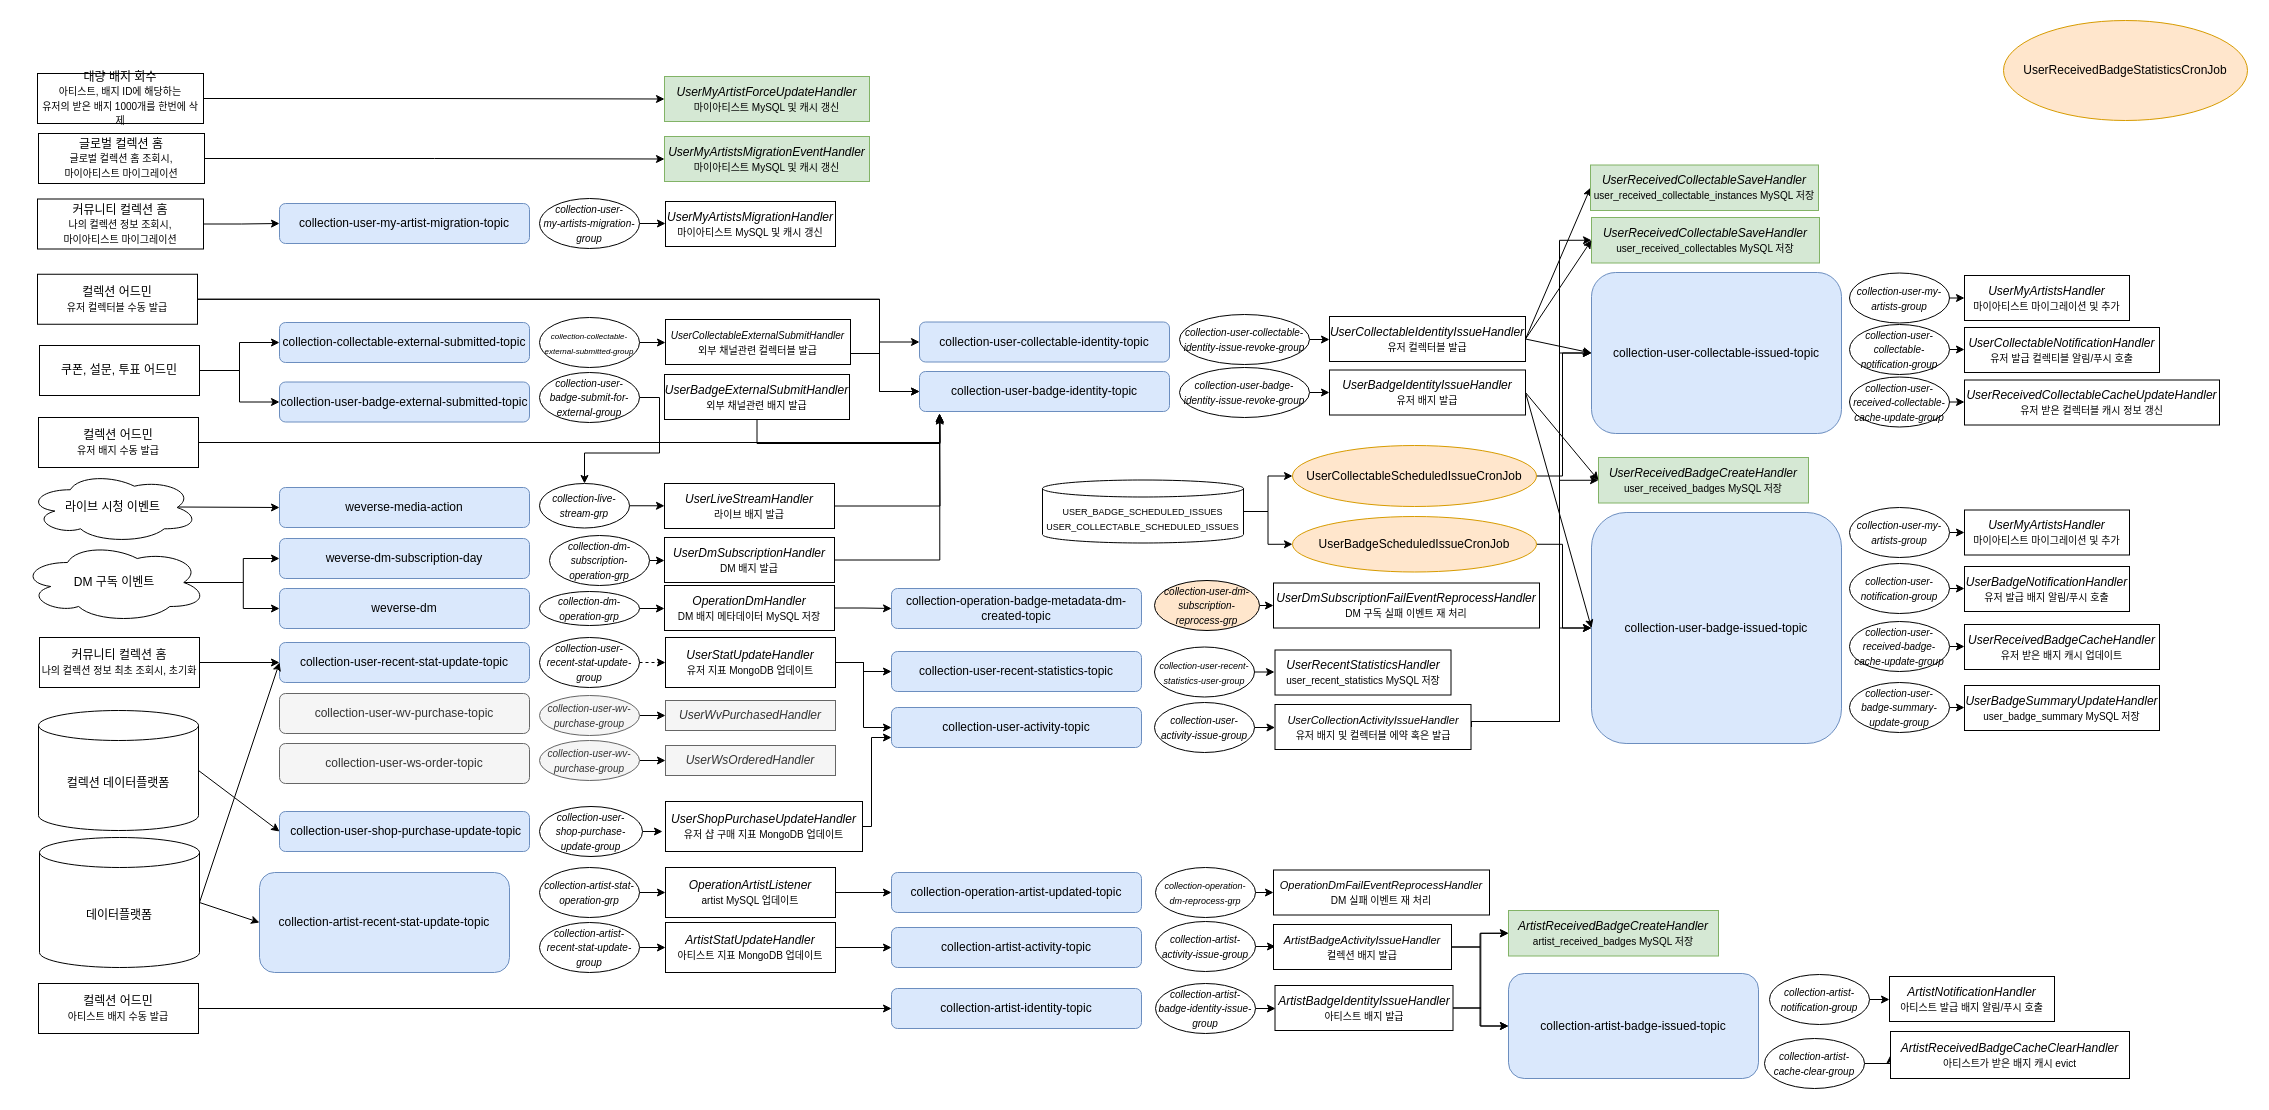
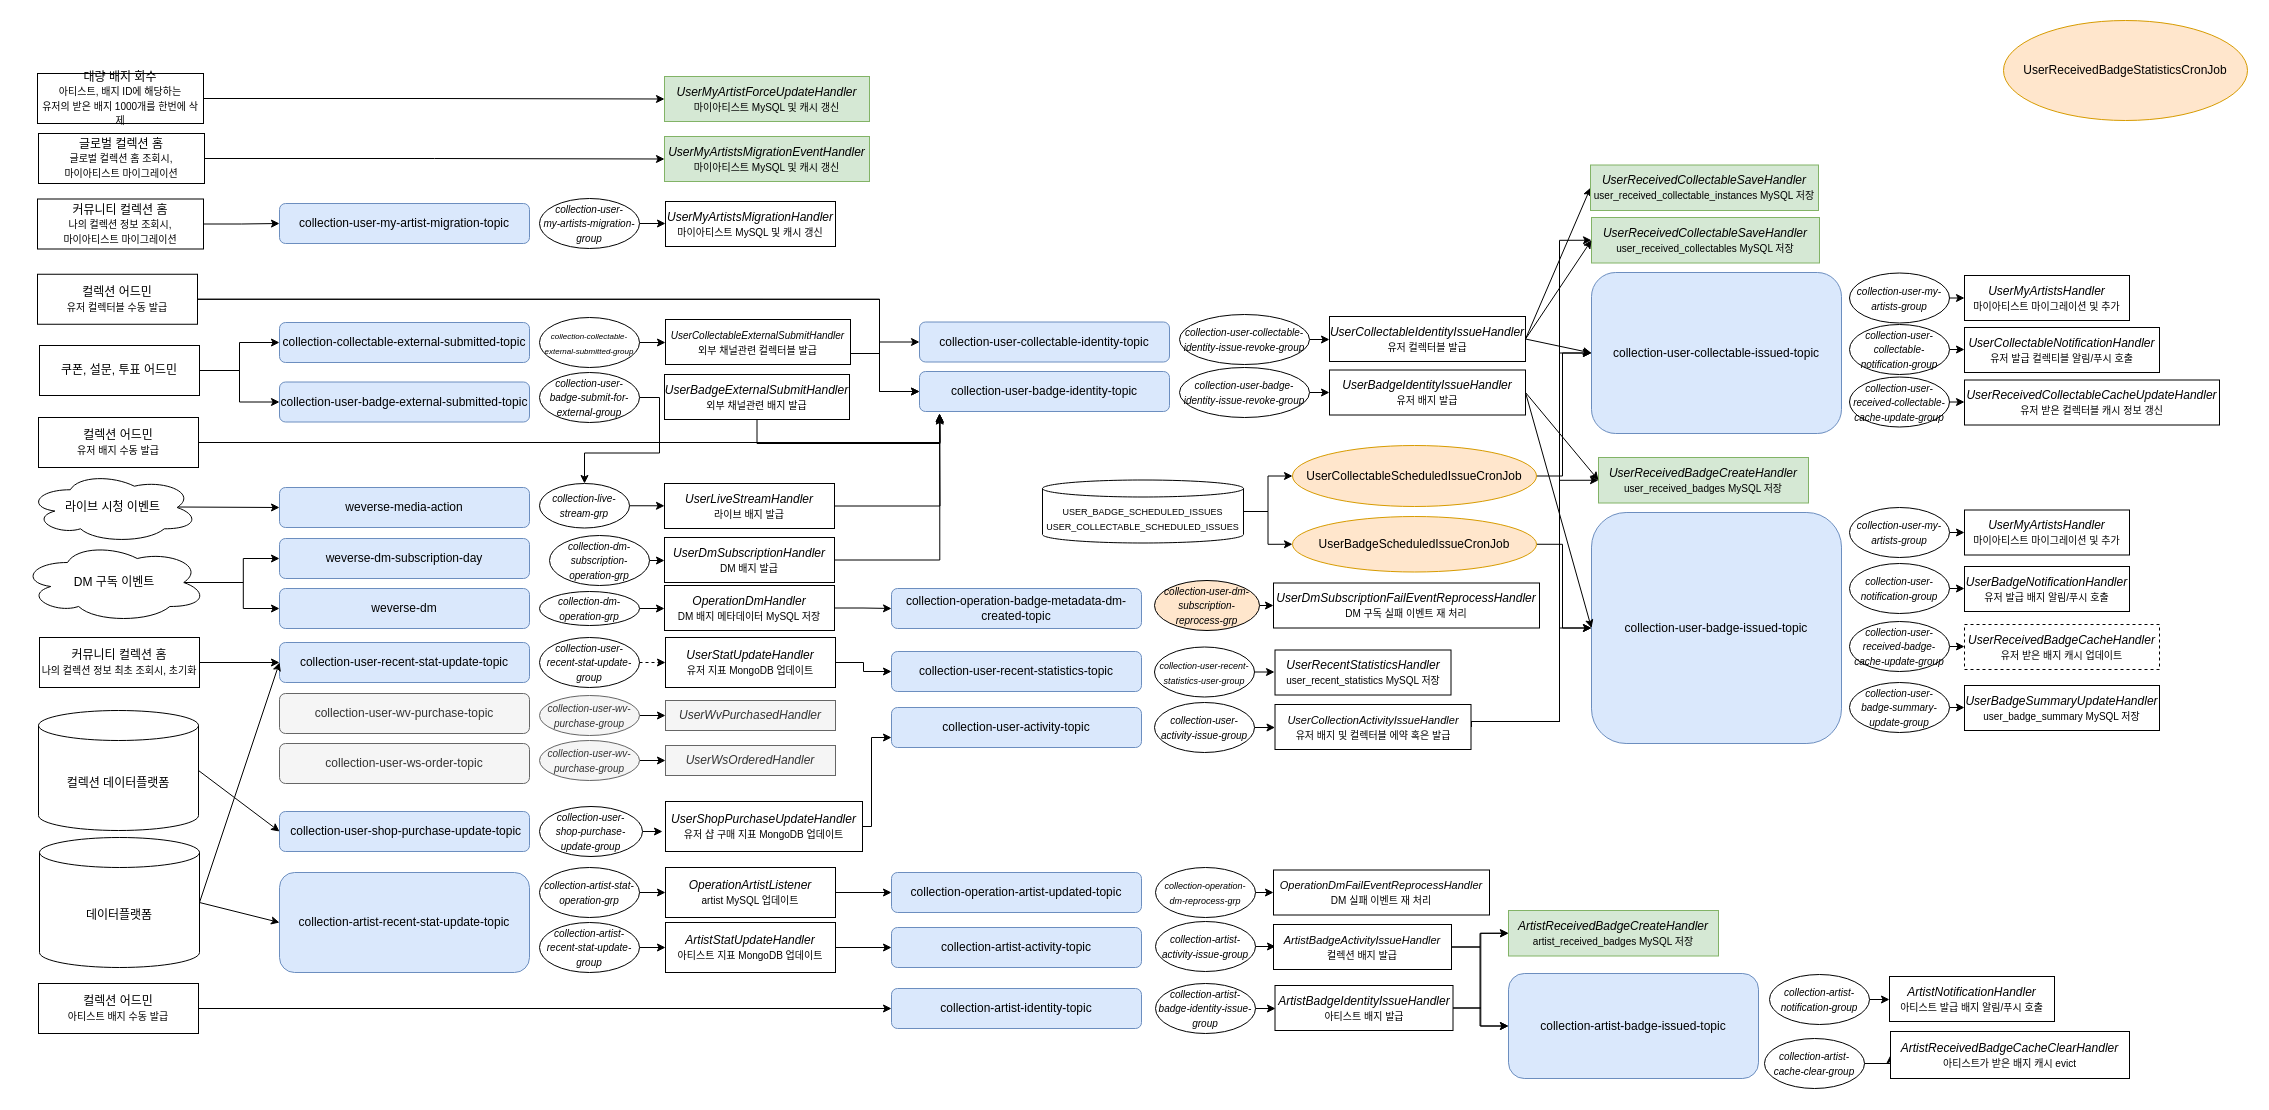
- <mxCell id="143" value="&lt;font style=&quot;&quot;&gt;&lt;i&gt;UserReceivedBadgeCacheHandler&lt;br&gt;&lt;/i&gt;&lt;font style=&quot;font-size: 10px;&quot;&gt;유저 받은 배지 캐시 업데이트&lt;/font&gt;&lt;br&gt;&lt;/font&gt;" style="rounded=0;whiteSpace=wrap;html=1;" parent="1" vertex="1"><mxGeometry x="1964" y="624" width="195" height="45" as="geometry" /></mxCell>
+ <mxCell id="143" value="&lt;font style=&quot;&quot;&gt;&lt;i&gt;UserReceivedBadgeCacheHandler&lt;br&gt;&lt;/i&gt;&lt;font style=&quot;font-size: 10px;&quot;&gt;유저 받은 배지 캐시 업데이트&lt;/font&gt;&lt;br&gt;&lt;/font&gt;" style="rounded=0;whiteSpace=wrap;html=1;dashed=1;" parent="1" vertex="1"><mxGeometry x="1964" y="624" width="195" height="45" as="geometry" /></mxCell>
- <mxCell id="29" style="edgeStyle=orthogonalEdgeStyle;rounded=0;orthogonalLoop=1;jettySize=auto;html=1;exitX=1;exitY=0.5;exitDx=0;exitDy=0;entryX=0;entryY=0.5;entryDx=0;entryDy=0;" parent="1" source="30" target="13" edge="1"><mxGeometry relative="1" as="geometry" /></mxCell>
- <mxCell id="17" value="collection-artist-recent-stat-update-topic" style="rounded=1;whiteSpace=wrap;html=1;fillColor=#dae8fc;strokeColor=#6c8ebf;" parent="1" vertex="1"><mxGeometry x="259" y="872" width="250" height="100" as="geometry" /></mxCell>
+ <mxCell id="17" value="collection-artist-recent-stat-update-topic" style="rounded=1;whiteSpace=wrap;html=1;fillColor=#dae8fc;strokeColor=#6c8ebf;" parent="1" vertex="1"><mxGeometry x="279" y="872" width="250" height="100" as="geometry" /></mxCell>
